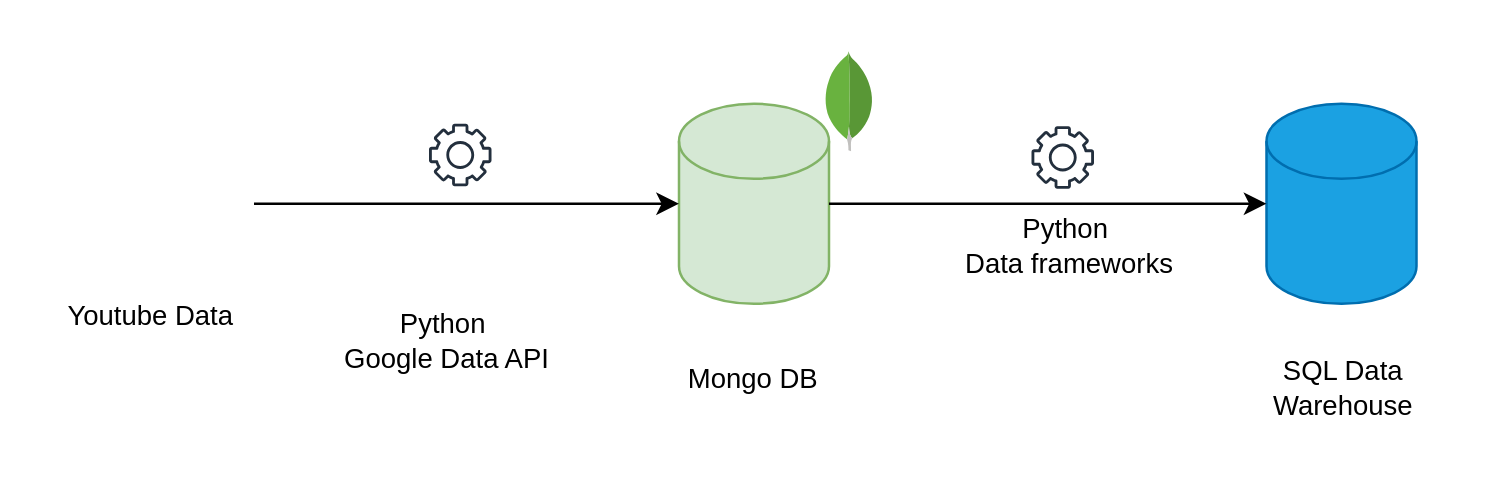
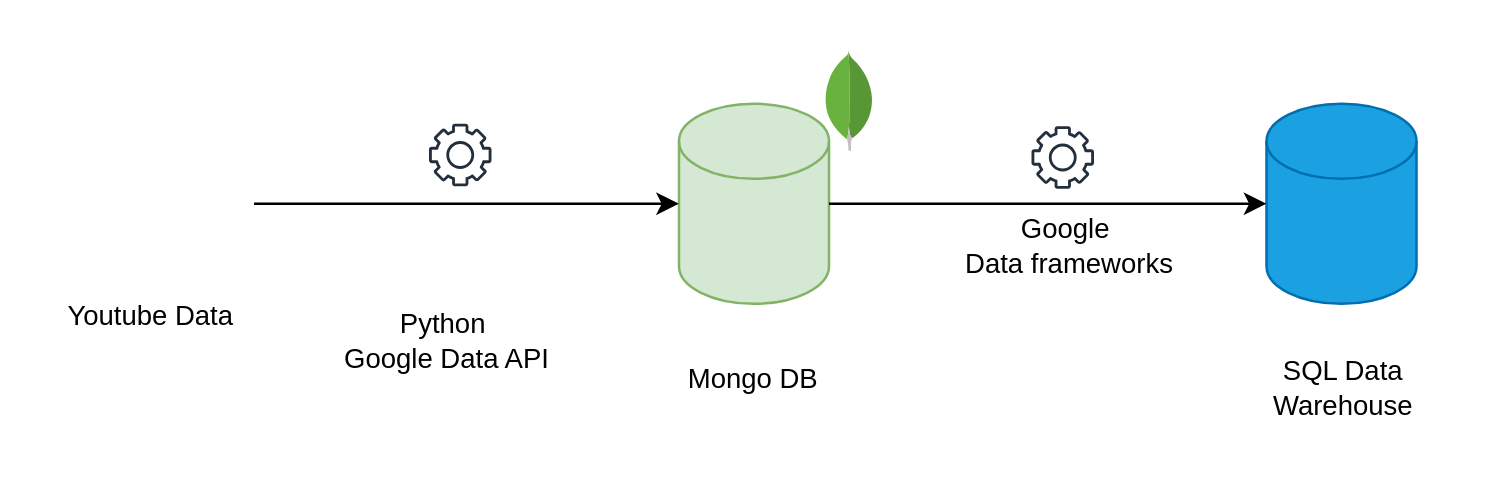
- <mxCell id="14" value="&lt;font style=&quot;font-size: 11px;&quot;&gt;Python&amp;nbsp;&lt;br style=&quot;font-size: 11px;&quot;&gt;Data frameworks&lt;/font&gt;" style="text;html=1;strokeColor=none;fillColor=none;align=center;verticalAlign=middle;whiteSpace=wrap;rounded=0;fontSize=11;" vertex="1" parent="1"><mxGeometry x="381" y="83" width="92.5" height="30" as="geometry" /></mxCell>
+ <mxCell id="14" value="&lt;font style=&quot;font-size: 11px;&quot;&gt;Google&amp;nbsp;&lt;br style=&quot;font-size: 11px;&quot;&gt;Data frameworks&lt;/font&gt;" style="text;html=1;strokeColor=none;fillColor=none;align=center;verticalAlign=middle;whiteSpace=wrap;rounded=0;fontSize=11;" vertex="1" parent="1"><mxGeometry x="381" y="83" width="92.5" height="30" as="geometry" /></mxCell>
